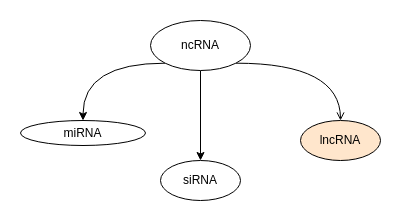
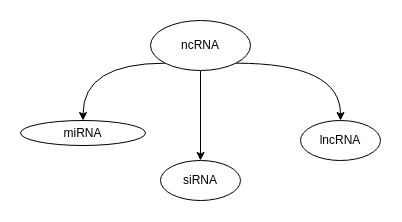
- <mxCell id="4" style="edgeStyle=orthogonalEdgeStyle;rounded=0;orthogonalLoop=1;jettySize=auto;html=1;exitX=1;exitY=1;exitDx=0;exitDy=0;entryX=0.5;entryY=0;entryDx=0;entryDy=0;curved=1;endArrow=open;" edge="1" parent="1" source="5" target="8"><mxGeometry relative="1" as="geometry" /></mxCell>
+ <mxCell id="4" style="edgeStyle=orthogonalEdgeStyle;rounded=0;orthogonalLoop=1;jettySize=auto;html=1;exitX=1;exitY=1;exitDx=0;exitDy=0;entryX=0.5;entryY=0;entryDx=0;entryDy=0;curved=1;" edge="1" parent="1" source="5" target="8"><mxGeometry relative="1" as="geometry" /></mxCell>
- <mxCell id="8" value="lncRNA" style="ellipse;whiteSpace=wrap;html=1;fillColor=#ffe6cc;" vertex="1" parent="1"><mxGeometry x="300" y="120" width="80" height="40" as="geometry" /></mxCell>
+ <mxCell id="8" value="lncRNA" style="ellipse;whiteSpace=wrap;html=1;" vertex="1" parent="1"><mxGeometry x="300" y="120" width="80" height="40" as="geometry" /></mxCell>
